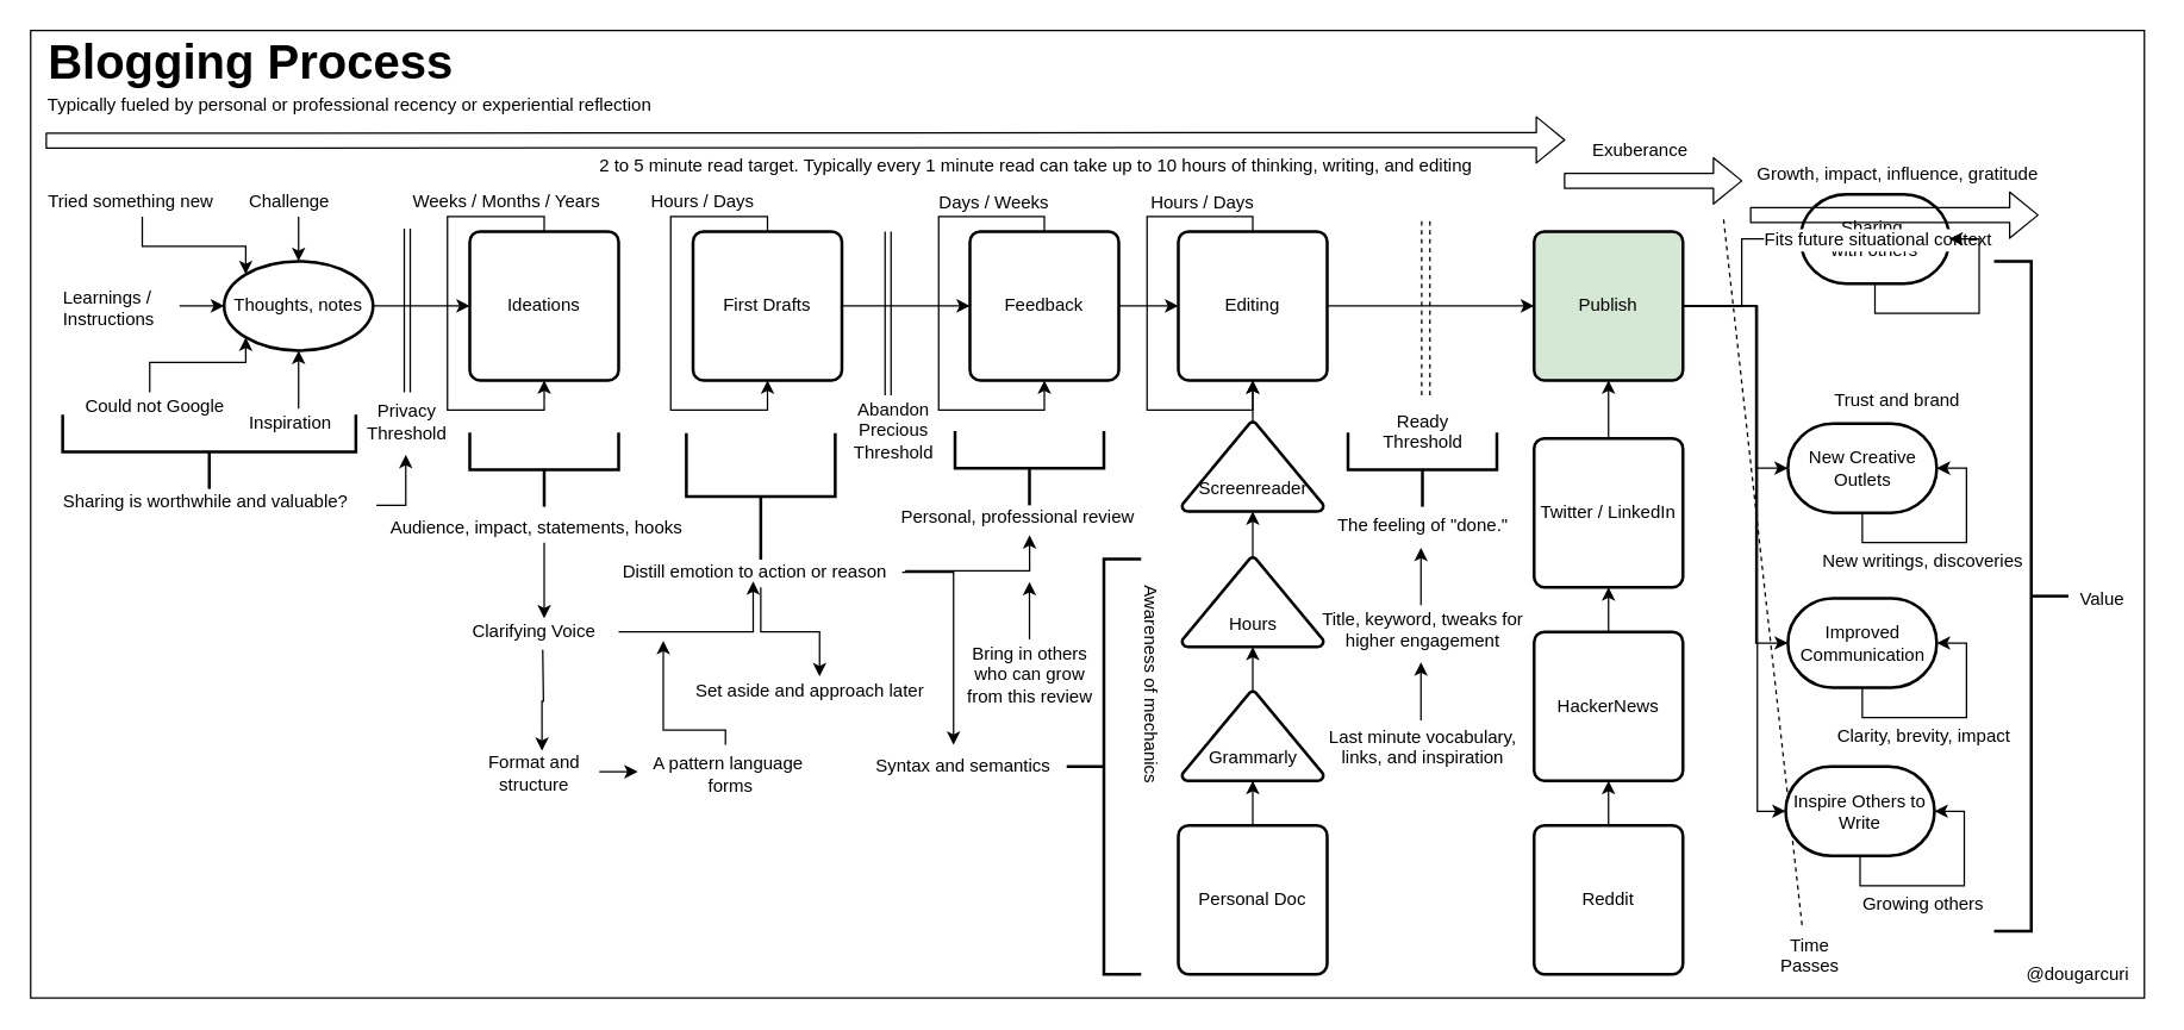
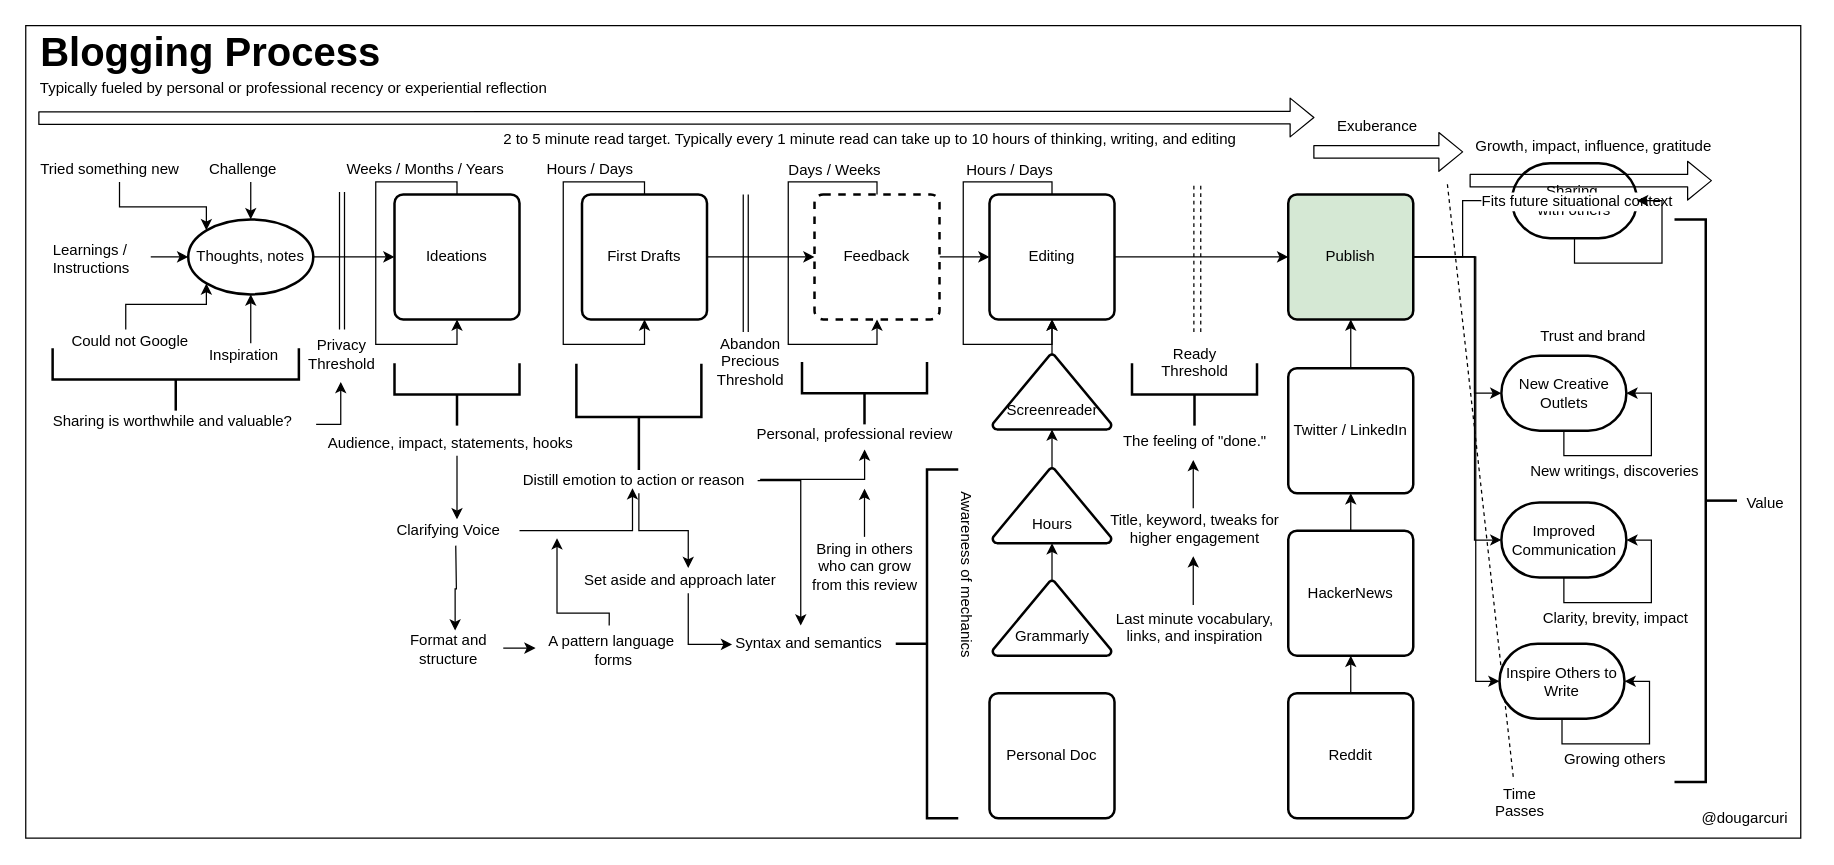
- <mxCell id="11" value="Feedback" style="rounded=1;whiteSpace=wrap;html=1;absoluteArcSize=1;arcSize=14;strokeWidth=2;" parent="1" vertex="1"><mxGeometry x="651" y="155" width="100" height="100" as="geometry" /></mxCell>
+ <mxCell id="11" value="Feedback" style="rounded=1;whiteSpace=wrap;html=1;absoluteArcSize=1;arcSize=14;strokeWidth=2;dashed=1;" parent="1" vertex="1"><mxGeometry x="651" y="155" width="100" height="100" as="geometry" /></mxCell>
+ <mxCell id="71" style="edgeStyle=orthogonalEdgeStyle;rounded=0;orthogonalLoop=1;jettySize=auto;html=1;entryX=-0.007;entryY=0.55;entryDx=0;entryDy=0;entryPerimeter=0;" parent="1" source="72" target="50" edge="1"><mxGeometry relative="1" as="geometry" /></mxCell>
- <mxCell id="40" style="edgeStyle=orthogonalEdgeStyle;rounded=0;orthogonalLoop=1;jettySize=auto;html=1;exitX=0.5;exitY=0;exitDx=0;exitDy=0;entryX=0.5;entryY=1;entryDx=0;entryDy=0;entryPerimeter=0;" parent="1" source="41" target="43" edge="1"><mxGeometry relative="1" as="geometry" /></mxCell>
